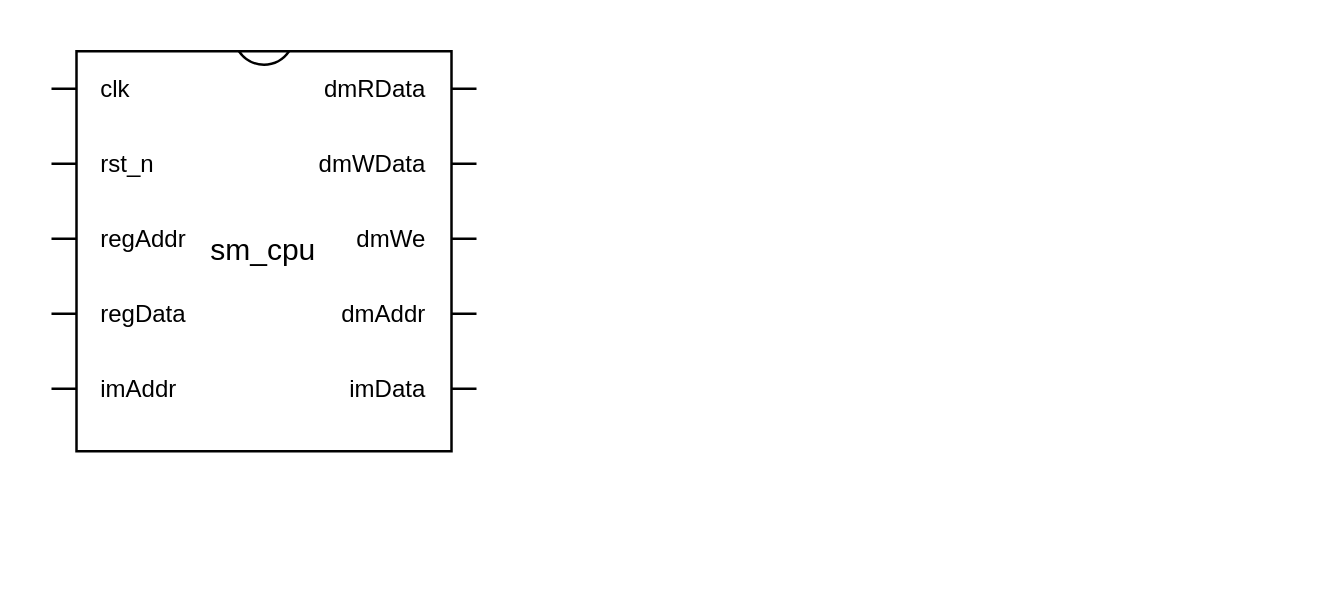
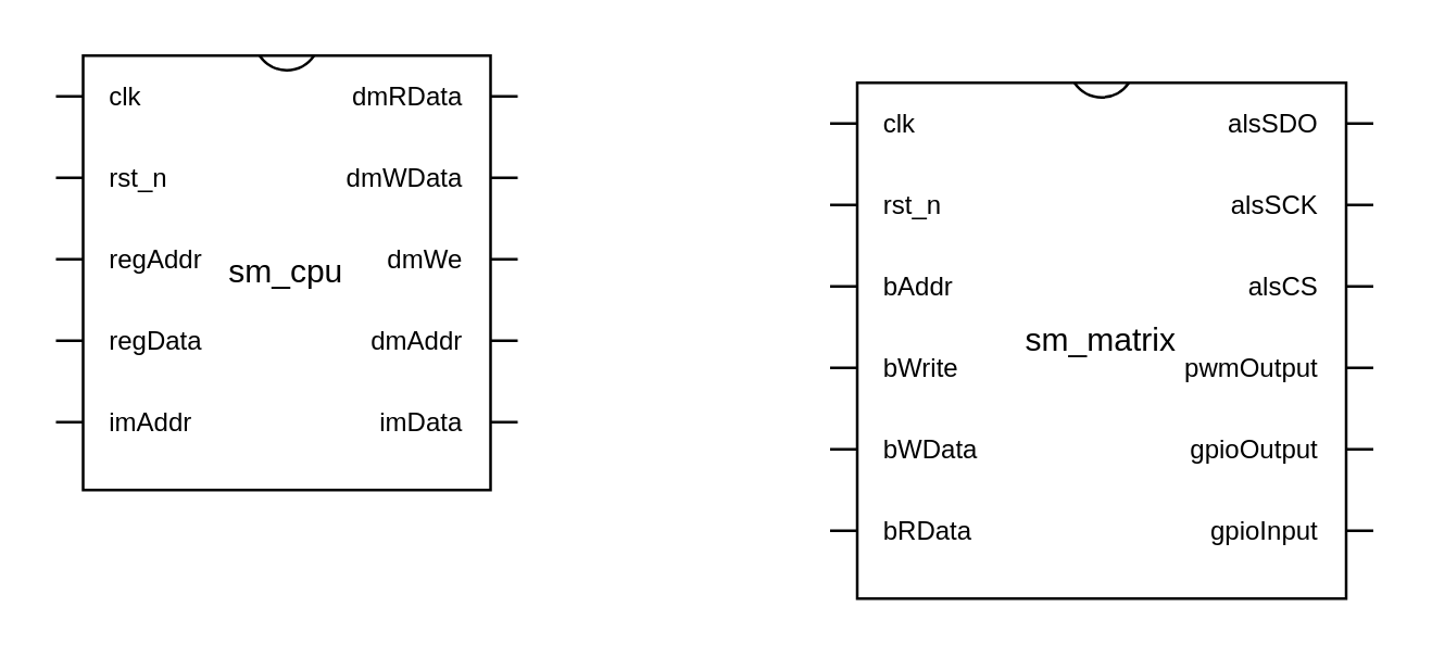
+ <mxCell id="3" value="sm_matrix" style="shadow=0;dashed=0;align=center;html=1;strokeWidth=1;shape=mxgraph.electrical.logic_gates.dual_inline_ic;labelNames=clk,rst_n,bAddr,bWrite,bWData,bRData,gpioInput,gpioOutput,pwmOutput,alsCS,alsSCK,alsSDO;whiteSpace=wrap;pinSpacing=30;labelCount=12;pinLabelType=cust;" vertex="1" parent="1"><mxGeometry x="305" y="30" width="200" height="190" as="geometry" /></mxCell>
